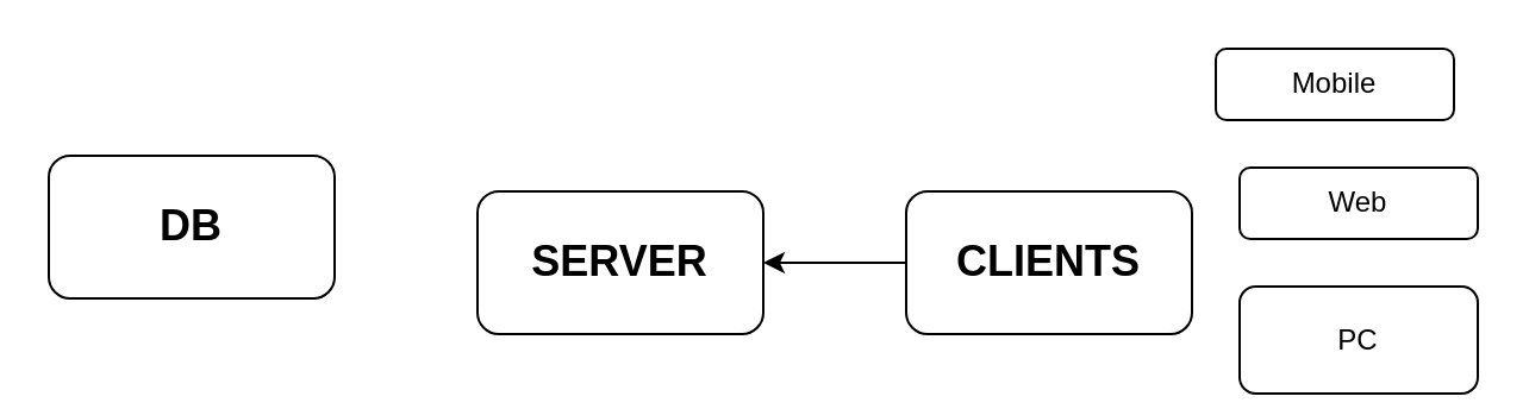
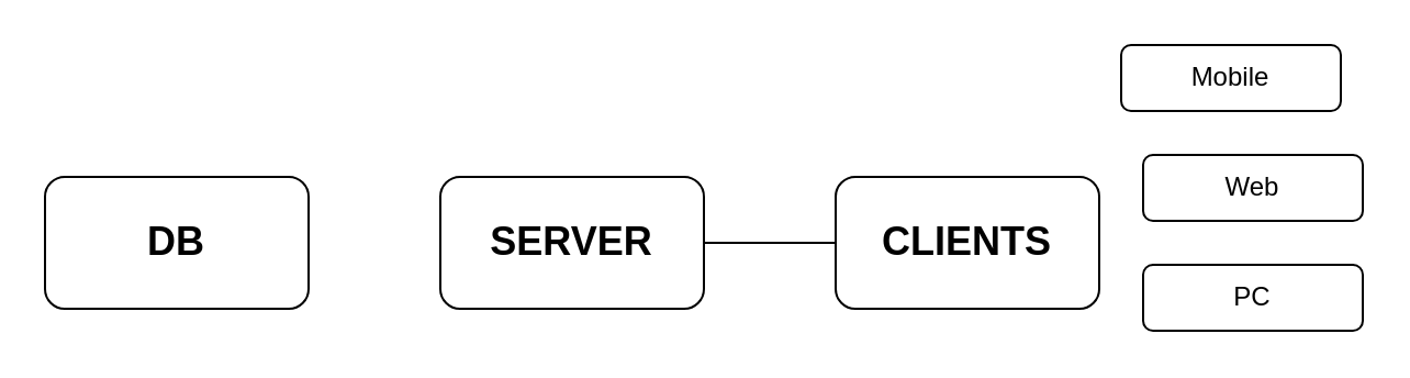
- <mxCell id="3" value="&lt;h2&gt;DB&lt;/h2&gt;" style="rounded=1;whiteSpace=wrap;html=1;" vertex="1" parent="1"><mxGeometry x="20" y="65" width="120" height="60" as="geometry" /></mxCell>
+ <mxCell id="3" value="&lt;h2&gt;DB&lt;/h2&gt;" style="rounded=1;whiteSpace=wrap;html=1;" vertex="1" parent="1"><mxGeometry x="20" y="80" width="120" height="60" as="geometry" /></mxCell>
- <mxCell id="4" style="edgeStyle=none;rounded=1;html=1;exitX=0;exitY=0.5;exitDx=0;exitDy=0;" edge="1" parent="1" source="5" target="2"><mxGeometry relative="1" as="geometry" /></mxCell>
+ <mxCell id="4" style="edgeStyle=none;rounded=1;html=1;exitX=0;exitY=0.5;exitDx=0;exitDy=0;endArrow=none;" edge="1" parent="1" source="5" target="2"><mxGeometry relative="1" as="geometry" /></mxCell>
- <mxCell id="8" value="PC" style="rounded=1;whiteSpace=wrap;html=1;" vertex="1" parent="1"><mxGeometry x="520" y="120" width="100" height="45" as="geometry" /></mxCell>
+ <mxCell id="8" value="PC" style="rounded=1;whiteSpace=wrap;html=1;" vertex="1" parent="1"><mxGeometry x="520" y="120" width="100" height="30" as="geometry" /></mxCell>
